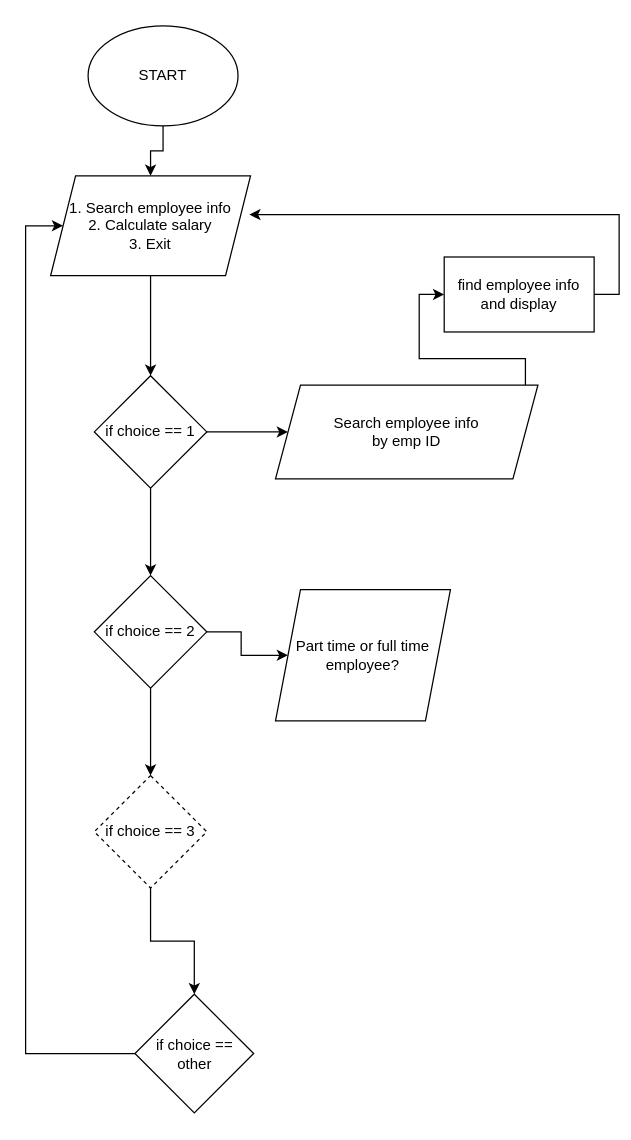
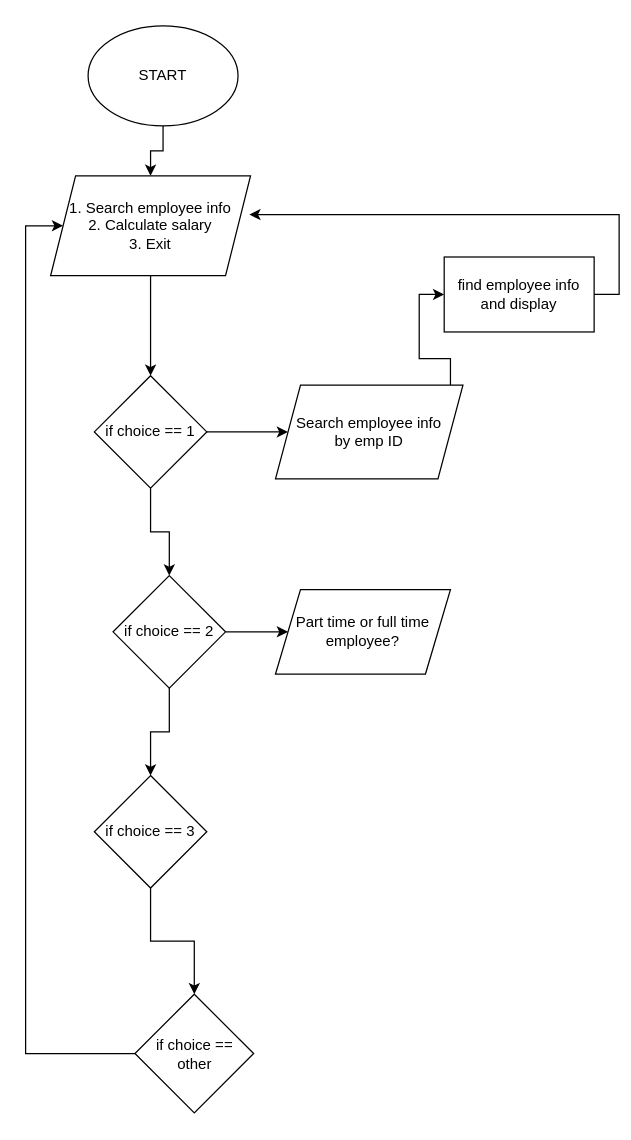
- <mxCell id="17" value="Search employee info &lt;br&gt;by emp ID" style="shape=parallelogram;perimeter=parallelogramPerimeter;whiteSpace=wrap;html=1;fixedSize=1;" vertex="1" parent="1"><mxGeometry x="220" y="307.5" width="210" height="75" as="geometry" /></mxCell>
+ <mxCell id="17" value="Search employee info &lt;br&gt;by emp ID" style="shape=parallelogram;perimeter=parallelogramPerimeter;whiteSpace=wrap;html=1;fixedSize=1;" vertex="1" parent="1"><mxGeometry x="220" y="307.5" width="150" height="75" as="geometry" /></mxCell>
- <mxCell id="11" value="if choice == 2" style="rhombus;whiteSpace=wrap;html=1;" vertex="1" parent="1"><mxGeometry x="75" y="460" width="90" height="90" as="geometry" /></mxCell>
+ <mxCell id="11" value="if choice == 2" style="rhombus;whiteSpace=wrap;html=1;" vertex="1" parent="1"><mxGeometry x="90" y="460" width="90" height="90" as="geometry" /></mxCell>
- <mxCell id="20" value="Part time or full time employee?" style="shape=parallelogram;perimeter=parallelogramPerimeter;whiteSpace=wrap;html=1;fixedSize=1;" vertex="1" parent="1"><mxGeometry x="220" y="471.25" width="140" height="105" as="geometry" /></mxCell>
+ <mxCell id="20" value="Part time or full time employee?" style="shape=parallelogram;perimeter=parallelogramPerimeter;whiteSpace=wrap;html=1;fixedSize=1;" vertex="1" parent="1"><mxGeometry x="220" y="471.25" width="140" height="67.5" as="geometry" /></mxCell>
- <mxCell id="13" value="if choice == 3" style="rhombus;whiteSpace=wrap;html=1;dashed=1;" vertex="1" parent="1"><mxGeometry x="75" y="620" width="90" height="90" as="geometry" /></mxCell>
+ <mxCell id="13" value="if choice == 3" style="rhombus;whiteSpace=wrap;html=1;" vertex="1" parent="1"><mxGeometry x="75" y="620" width="90" height="90" as="geometry" /></mxCell>
